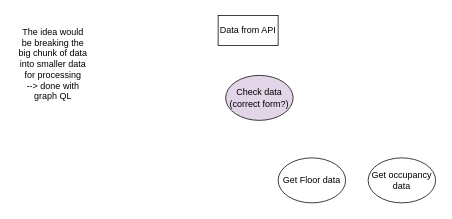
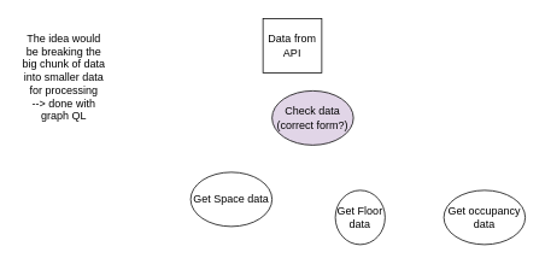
- <mxCell id="3" value="Data from API" style="rounded=0;whiteSpace=wrap;html=1;" vertex="1" parent="1"><mxGeometry x="290" y="20" width="80" height="40" as="geometry" /></mxCell>
+ <mxCell id="3" value="Data from API" style="rounded=0;whiteSpace=wrap;html=1;" vertex="1" parent="1"><mxGeometry x="290" y="20" width="65" height="60" as="geometry" /></mxCell>
+ <mxCell id="4" value="Get Space data" style="ellipse;whiteSpace=wrap;html=1;" vertex="1" parent="1"><mxGeometry x="210" y="190" width="90" height="60" as="geometry" /></mxCell>
- <mxCell id="7" value="Get Floor data" style="ellipse;whiteSpace=wrap;html=1;" vertex="1" parent="1"><mxGeometry x="370" y="210" width="90" height="60" as="geometry" /></mxCell>
+ <mxCell id="7" value="Get Floor data" style="ellipse;whiteSpace=wrap;html=1;" vertex="1" parent="1"><mxGeometry x="370" y="210" width="55" height="60" as="geometry" /></mxCell>
